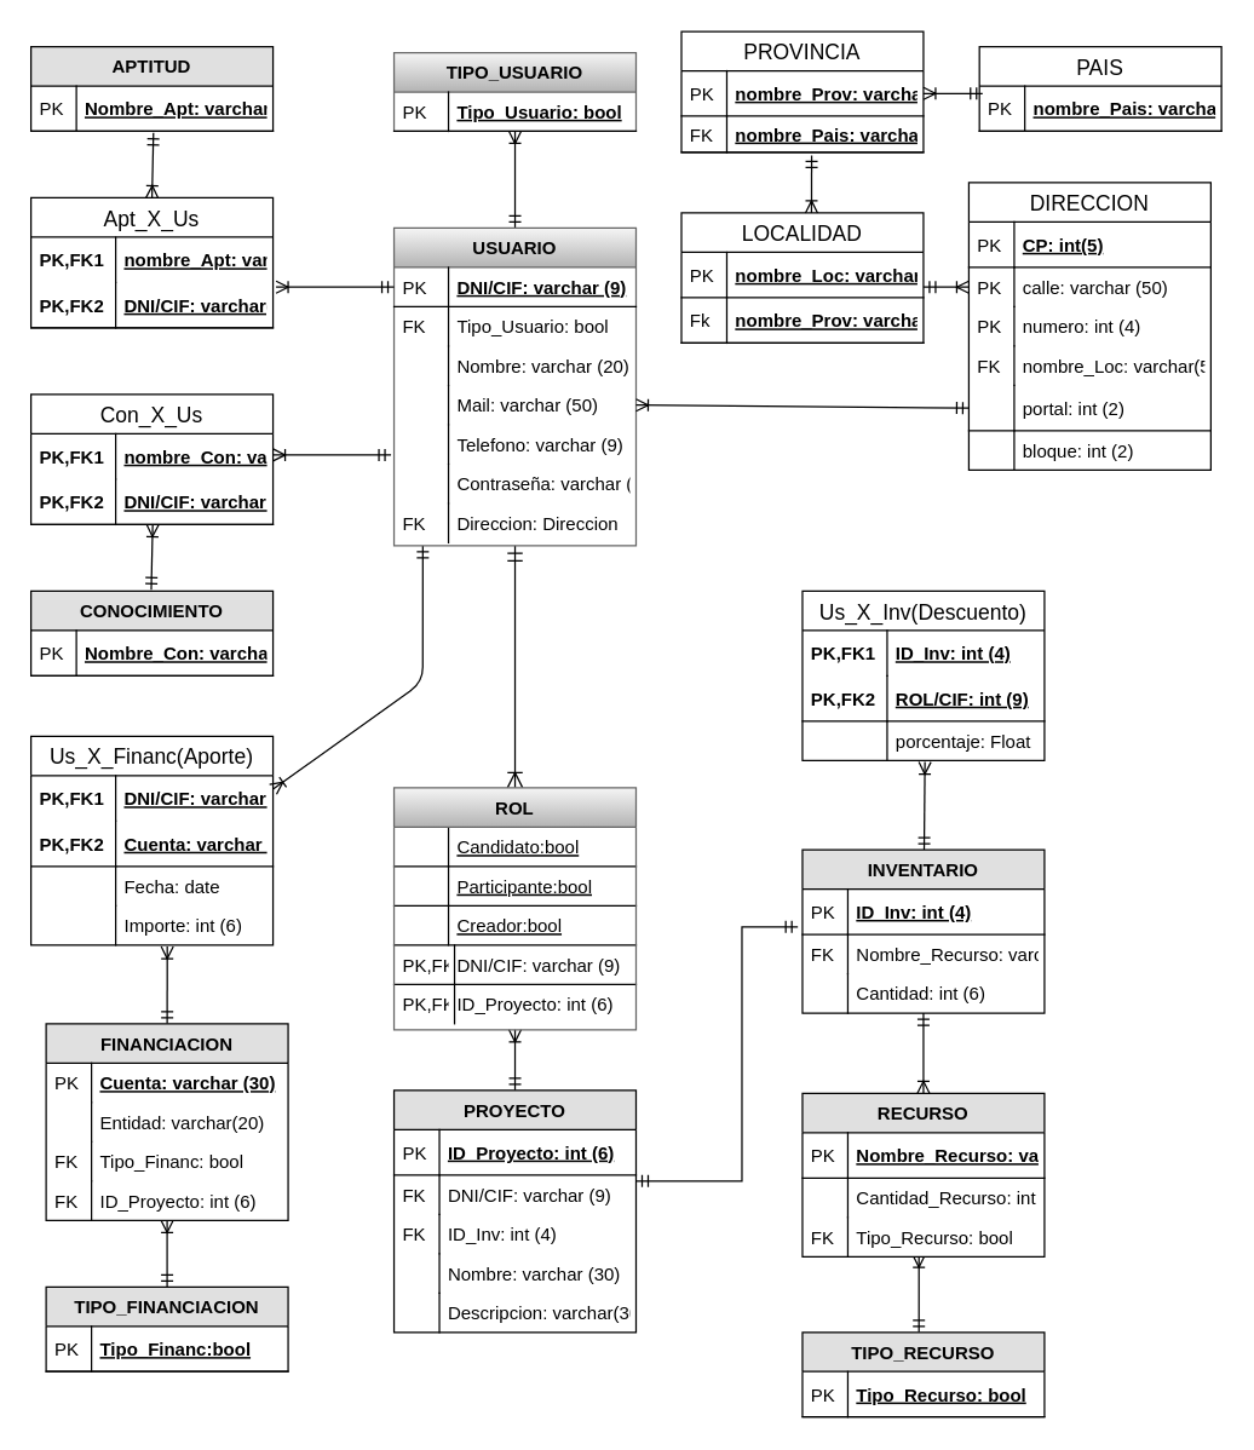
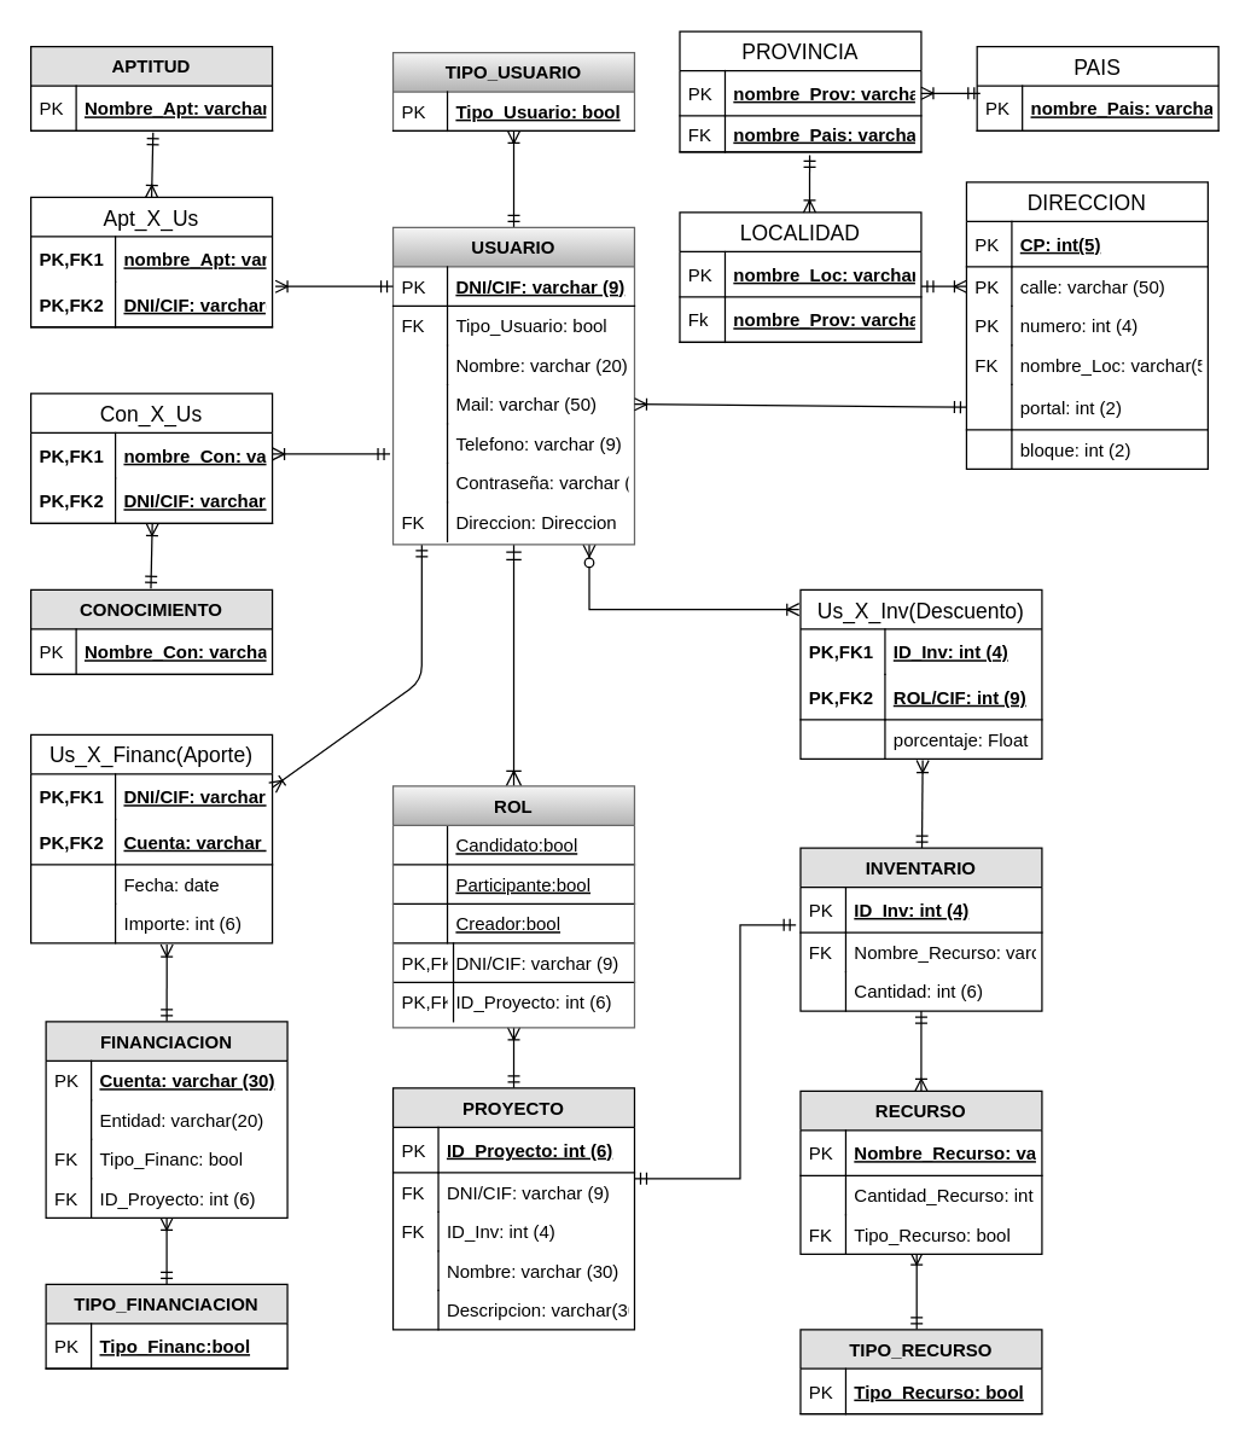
+ <mxCell id="47" value="" style="endArrow=ERoneToMany;html=1;rounded=0;fontSize=12;edgeStyle=orthogonalEdgeStyle;startArrow=ERzeroToMany;startFill=1;endFill=0;entryX=-0.006;entryY=0.116;entryDx=0;entryDy=0;entryPerimeter=0;" parent="1" source="63" target="90" edge="1"><mxGeometry relative="1" as="geometry"><mxPoint x="400" y="240" as="sourcePoint" /><mxPoint x="530" y="282" as="targetPoint" /><Array as="points"><mxPoint x="390" y="403" /></Array></mxGeometry></mxCell>
